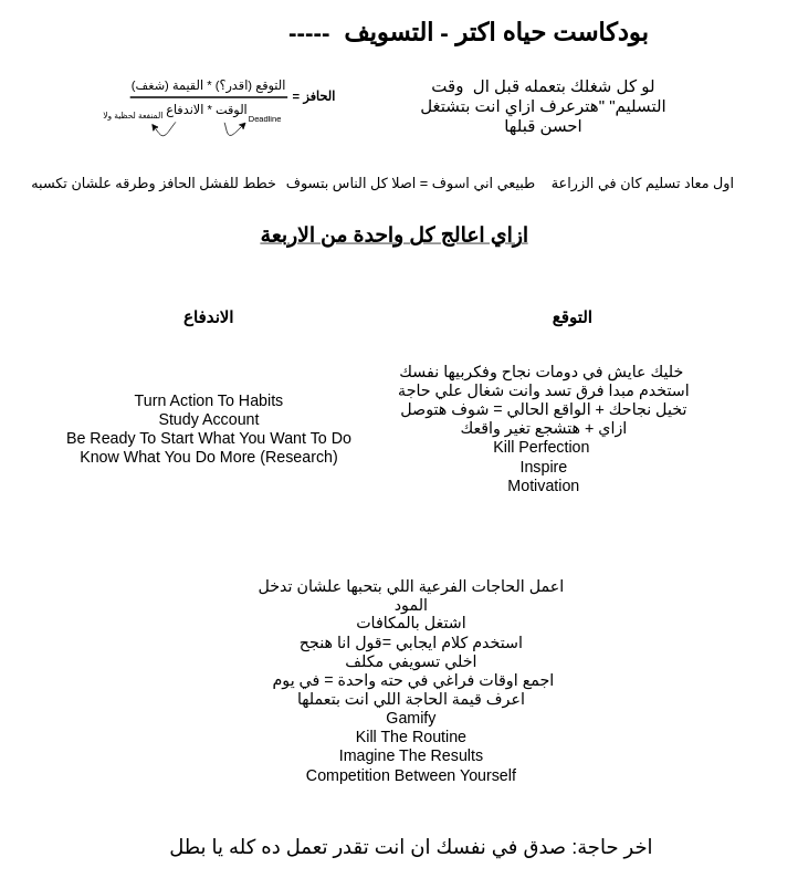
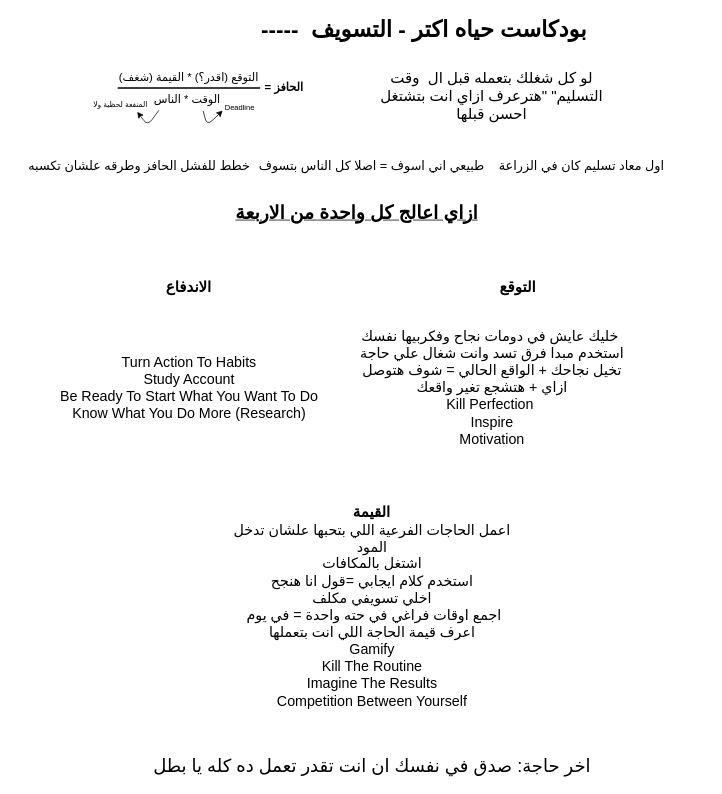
- <mxCell id="10" value="الوقت * الاندفاع&amp;nbsp;" style="text;html=1;strokeColor=none;fillColor=none;align=center;verticalAlign=middle;whiteSpace=wrap;rounded=0;fontSize=15;" parent="5" vertex="1"><mxGeometry x="46" y="30" width="190" height="30" as="geometry" /></mxCell>
+ <mxCell id="10" value="الوقت * الناس&amp;nbsp;" style="text;html=1;strokeColor=none;fillColor=none;align=center;verticalAlign=middle;whiteSpace=wrap;rounded=0;fontSize=15;" parent="5" vertex="1"><mxGeometry x="46" y="30" width="190" height="30" as="geometry" /></mxCell>
+ <mxCell id="21" value="&lt;font style=&quot;font-size: 20px;&quot;&gt;القيمة&lt;/font&gt;" style="text;html=1;strokeColor=none;fillColor=none;align=center;verticalAlign=middle;whiteSpace=wrap;rounded=0;fontSize=20;fontStyle=1" parent="1" vertex="1"><mxGeometry x="465" y="667" width="60" height="30" as="geometry" /></mxCell>
